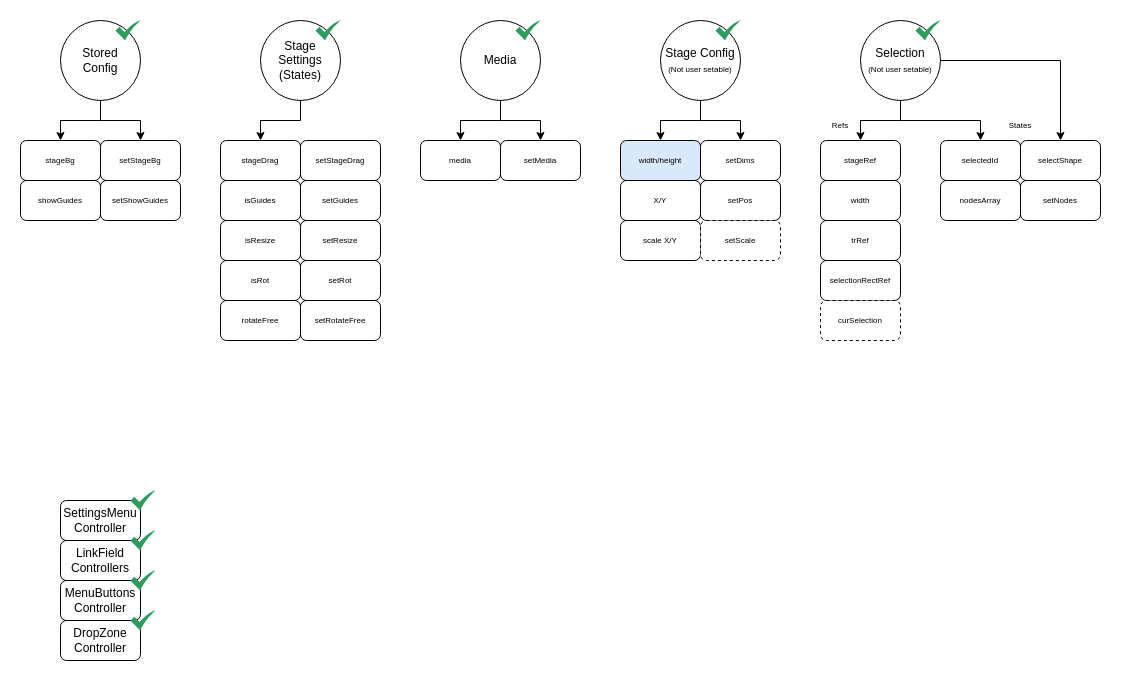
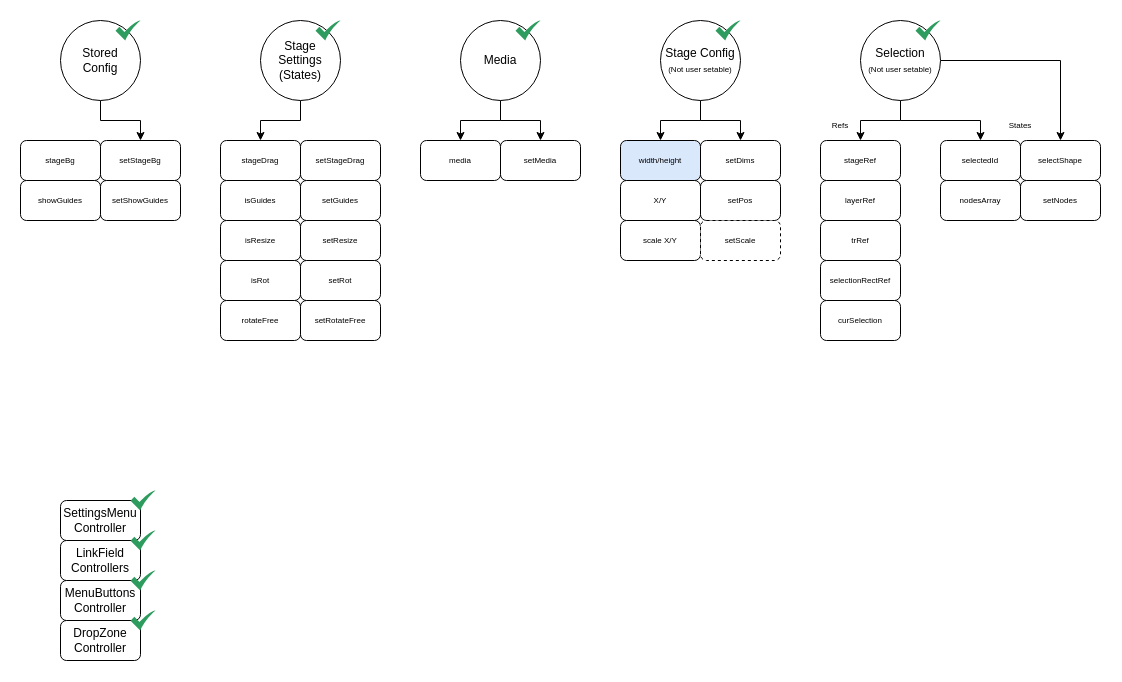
- <mxCell id="2" style="edgeStyle=orthogonalEdgeStyle;rounded=0;orthogonalLoop=1;jettySize=auto;html=1;entryX=0.5;entryY=0;entryDx=0;entryDy=0;fontSize=8;" parent="1" source="4" target="15" edge="1"><mxGeometry relative="1" as="geometry" /></mxCell>
- <mxCell id="56" value="width" style="rounded=1;whiteSpace=wrap;html=1;fontSize=8;" parent="1" vertex="1"><mxGeometry x="820" y="180" width="80" height="40" as="geometry" /></mxCell>
+ <mxCell id="56" value="layerRef" style="rounded=1;whiteSpace=wrap;html=1;fontSize=8;" parent="1" vertex="1"><mxGeometry x="820" y="180" width="80" height="40" as="geometry" /></mxCell>
- <mxCell id="59" value="curSelection" style="rounded=1;whiteSpace=wrap;html=1;fontSize=8;dashed=1;" parent="1" vertex="1"><mxGeometry x="820" y="300" width="80" height="40" as="geometry" /></mxCell>
+ <mxCell id="59" value="curSelection" style="rounded=1;whiteSpace=wrap;html=1;fontSize=8;" parent="1" vertex="1"><mxGeometry x="820" y="300" width="80" height="40" as="geometry" /></mxCell>
